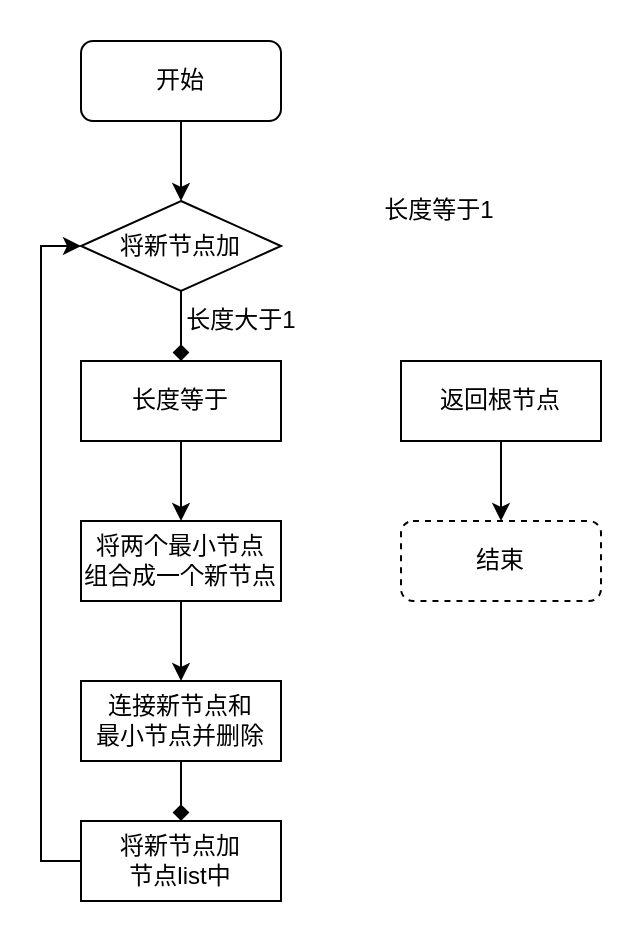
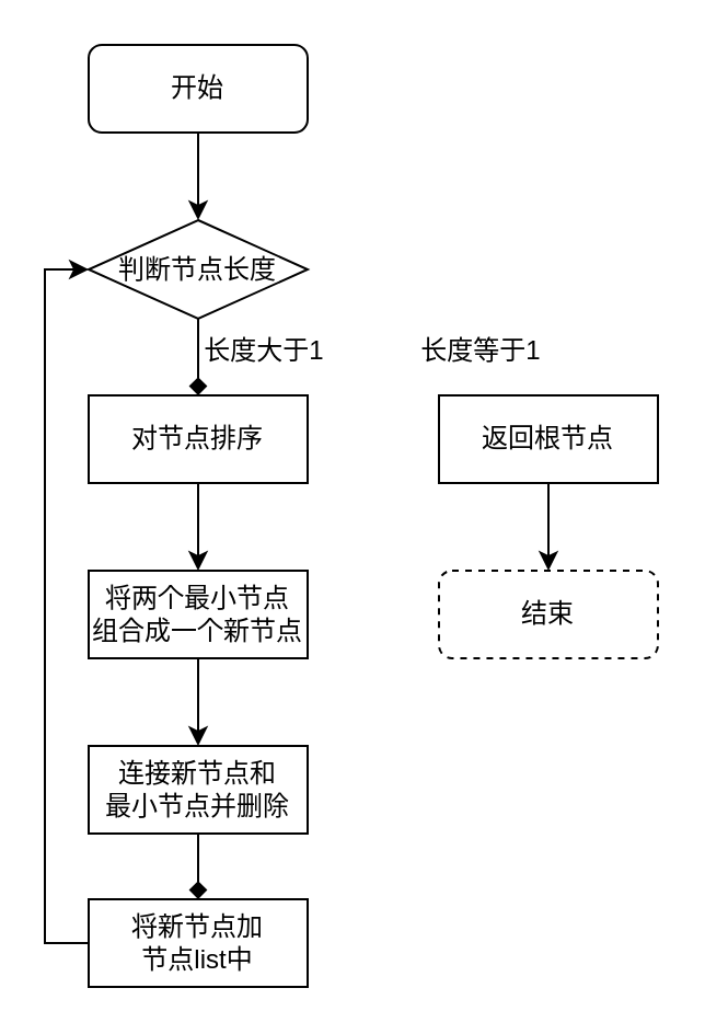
- <mxCell id="16" value="长度等于1" style="text;html=1;resizable=0;autosize=1;align=center;verticalAlign=middle;points=[];fillColor=none;strokeColor=none;rounded=0;" vertex="1" parent="1"><mxGeometry x="184" y="95" width="70" height="20" as="geometry" /></mxCell>
+ <mxCell id="16" value="长度等于1" style="text;html=1;resizable=0;autosize=1;align=center;verticalAlign=middle;points=[];fillColor=none;strokeColor=none;rounded=0;" vertex="1" parent="1"><mxGeometry x="184" y="150" width="70" height="20" as="geometry" /></mxCell>
- <mxCell id="13" value="将新节点加" style="rhombus;whiteSpace=wrap;html=1;" vertex="1" parent="1"><mxGeometry x="40" y="100" width="100" height="45" as="geometry" /></mxCell>
+ <mxCell id="13" value="判断节点长度" style="rhombus;whiteSpace=wrap;html=1;" vertex="1" parent="1"><mxGeometry x="40" y="100" width="100" height="45" as="geometry" /></mxCell>
- <mxCell id="5" value="长度等于" style="rounded=0;whiteSpace=wrap;html=1;" vertex="1" parent="1"><mxGeometry x="40" y="180" width="100" height="40" as="geometry" /></mxCell>
+ <mxCell id="5" value="对节点排序" style="rounded=0;whiteSpace=wrap;html=1;" vertex="1" parent="1"><mxGeometry x="40" y="180" width="100" height="40" as="geometry" /></mxCell>
